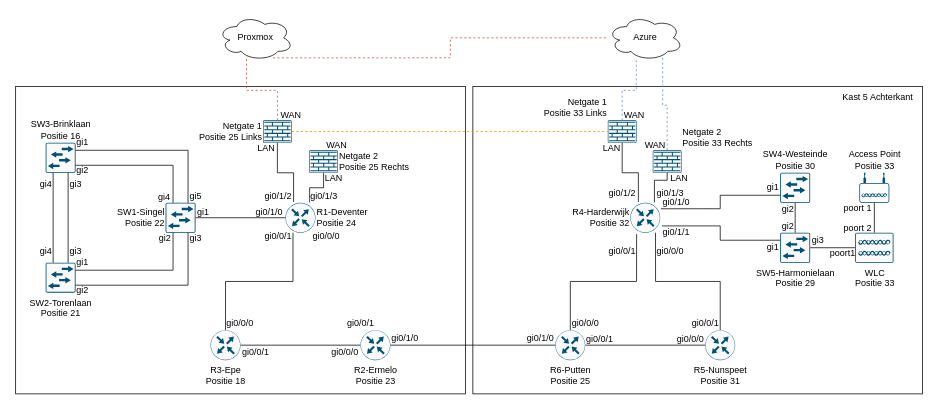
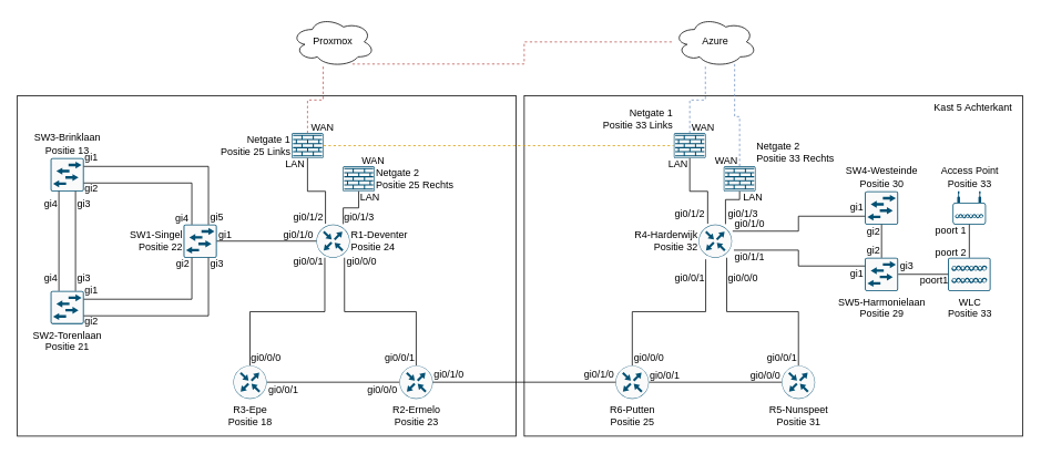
- <mxCell id="32" value="Proxmox" style="ellipse;shape=cloud;whiteSpace=wrap;html=1;align=center;" parent="1" vertex="1"><mxGeometry x="290" y="20" width="100" height="60" as="geometry" /></mxCell>
+ <mxCell id="32" value="Proxmox" style="ellipse;shape=cloud;whiteSpace=wrap;html=1;align=center;" parent="1" vertex="1"><mxGeometry x="350" y="20" width="100" height="60" as="geometry" /></mxCell>
- <mxCell id="38" value="SW3-Brinklaan&lt;br&gt;Positie 16" style="sketch=0;points=[[0.015,0.015,0],[0.985,0.015,0],[0.985,0.985,0],[0.015,0.985,0],[0.25,0,0],[0.5,0,0],[0.75,0,0],[1,0.25,0],[1,0.5,0],[1,0.75,0],[0.75,1,0],[0.5,1,0],[0.25,1,0],[0,0.75,0],[0,0.5,0],[0,0.25,0]];verticalLabelPosition=top;html=1;verticalAlign=bottom;aspect=fixed;align=center;pointerEvents=1;shape=mxgraph.cisco19.rect;prIcon=l2_switch;fillColor=#FAFAFA;strokeColor=#005073;labelPosition=center;" parent="1" vertex="1"><mxGeometry x="60" y="190" width="40" height="40" as="geometry" /></mxCell>
+ <mxCell id="38" value="SW3-Brinklaan&lt;br&gt;Positie 13" style="sketch=0;points=[[0.015,0.015,0],[0.985,0.015,0],[0.985,0.985,0],[0.015,0.985,0],[0.25,0,0],[0.5,0,0],[0.75,0,0],[1,0.25,0],[1,0.5,0],[1,0.75,0],[0.75,1,0],[0.5,1,0],[0.25,1,0],[0,0.75,0],[0,0.5,0],[0,0.25,0]];verticalLabelPosition=top;html=1;verticalAlign=bottom;aspect=fixed;align=center;pointerEvents=1;shape=mxgraph.cisco19.rect;prIcon=l2_switch;fillColor=#FAFAFA;strokeColor=#005073;labelPosition=center;" parent="1" vertex="1"><mxGeometry x="60" y="190" width="40" height="40" as="geometry" /></mxCell>
+ <mxCell id="22" style="edgeStyle=orthogonalEdgeStyle;rounded=0;orthogonalLoop=1;jettySize=auto;html=1;exitX=0.5;exitY=0;exitDx=0;exitDy=0;entryX=0.842;entryY=1;entryDx=0;entryDy=0;endArrow=none;endFill=0;entryPerimeter=0;exitPerimeter=0;" parent="1" source="27" target="25" edge="1"><mxGeometry relative="1" as="geometry"><mxPoint x="480" y="390" as="sourcePoint" /><mxPoint x="420" y="310" as="targetPoint" /></mxGeometry></mxCell>
